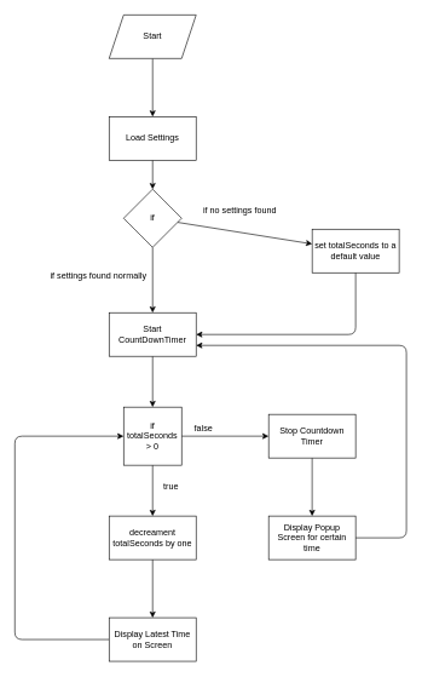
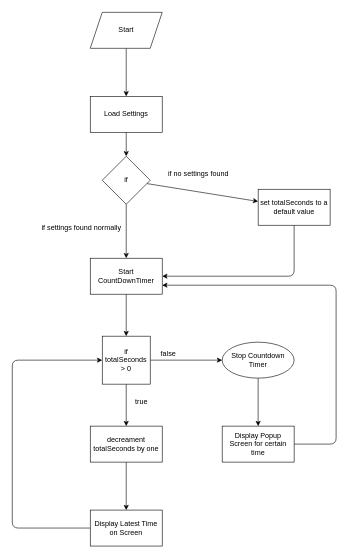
- <mxCell id="24" value="Stop Countdown Timer" style="whiteSpace=wrap;html=1;" vertex="1" parent="1"><mxGeometry x="370" y="570" width="120" height="60" as="geometry" /></mxCell>
+ <mxCell id="24" value="Stop Countdown Timer" style="ellipse;whiteSpace=wrap;html=1;" vertex="1" parent="1"><mxGeometry x="370" y="570" width="120" height="60" as="geometry" /></mxCell>
